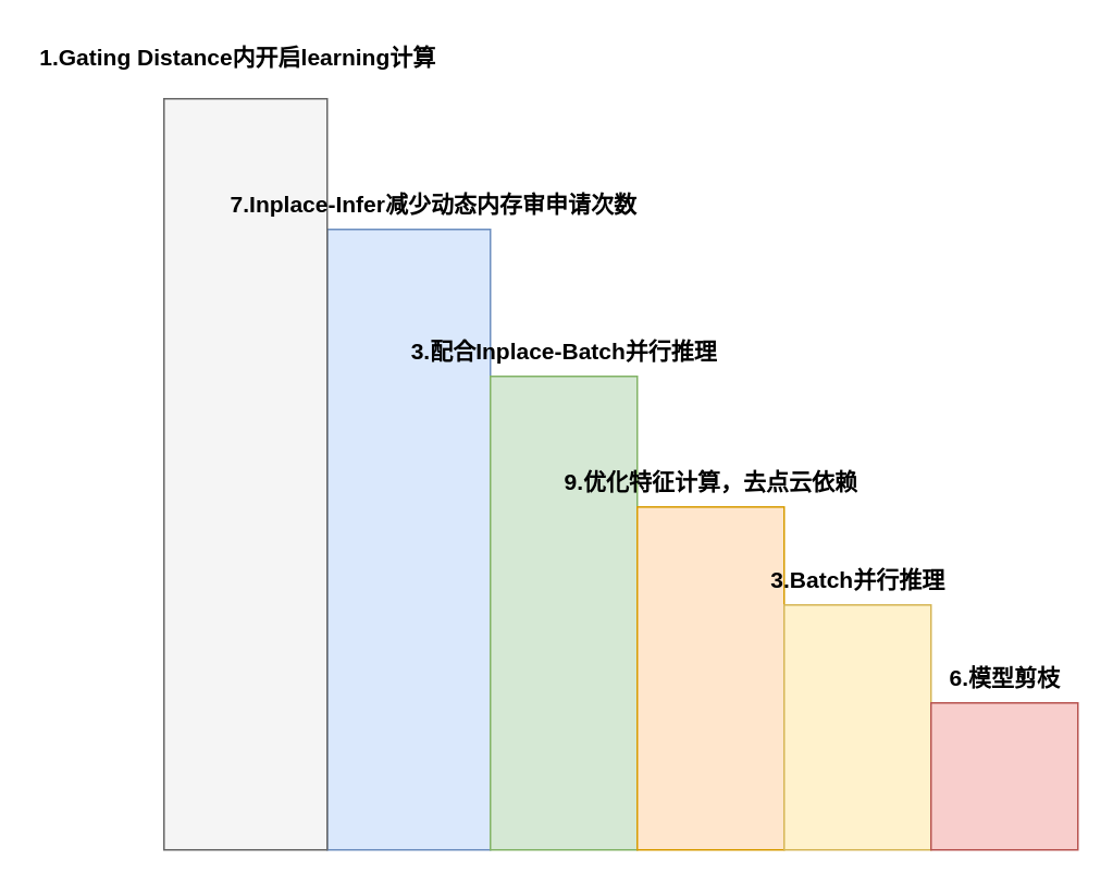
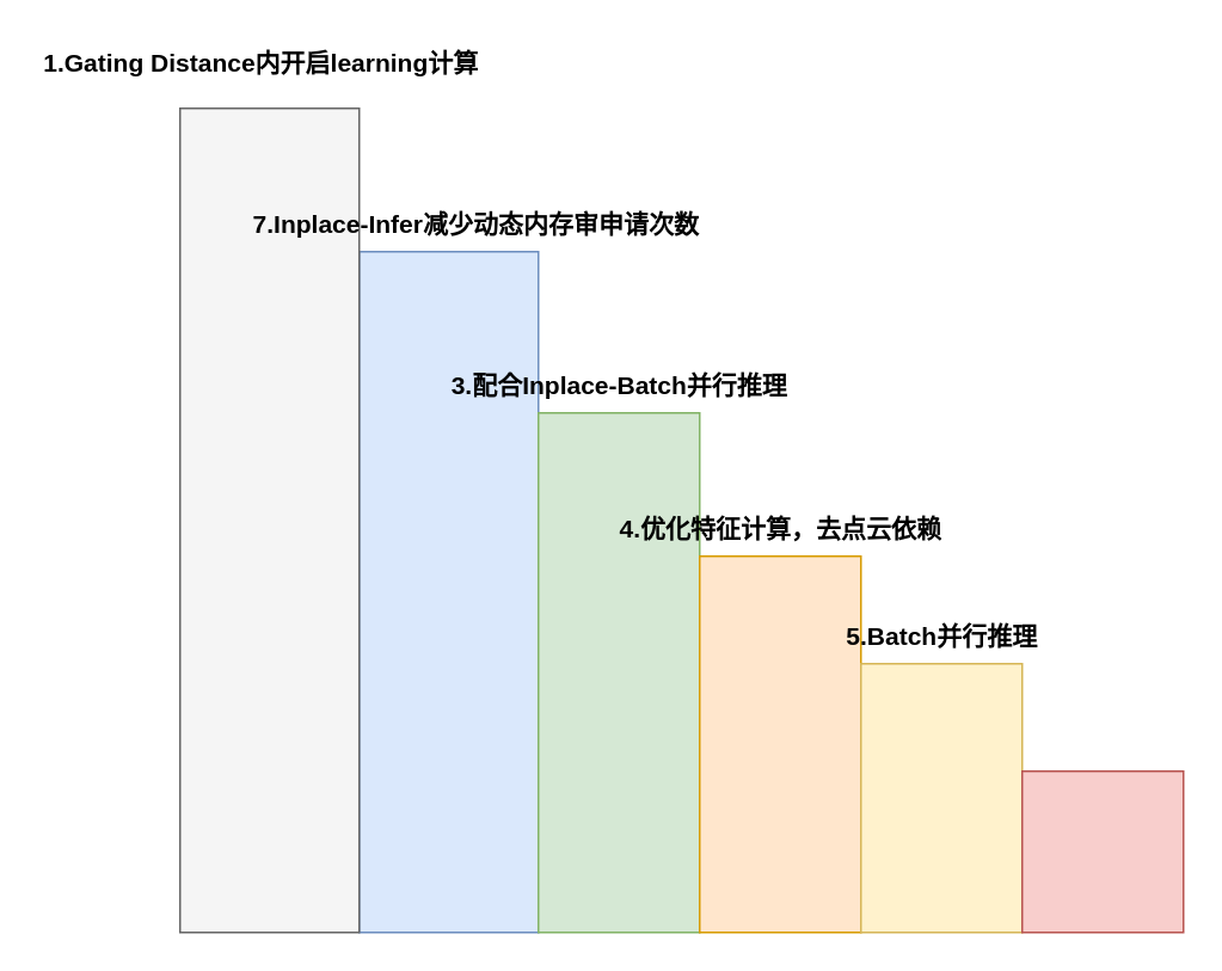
- <mxCell id="11" value="9.优化特征计算，去点云依赖" style="text;html=1;align=center;verticalAlign=middle;resizable=0;points=[];autosize=1;strokeColor=none;fillColor=none;fontStyle=1;fontSize=14;" vertex="1" parent="1"><mxGeometry x="335" y="280" width="200" height="30" as="geometry" /></mxCell>
+ <mxCell id="11" value="4.优化特征计算，去点云依赖" style="text;html=1;align=center;verticalAlign=middle;resizable=0;points=[];autosize=1;strokeColor=none;fillColor=none;fontStyle=1;fontSize=14;" vertex="1" parent="1"><mxGeometry x="335" y="280" width="200" height="30" as="geometry" /></mxCell>
- <mxCell id="12" value="3.Batch并行推理" style="text;html=1;align=center;verticalAlign=middle;resizable=0;points=[];autosize=1;strokeColor=none;fillColor=none;fontSize=14;fontStyle=1" vertex="1" parent="1"><mxGeometry x="460" y="340" width="130" height="30" as="geometry" /></mxCell>
+ <mxCell id="12" value="5.Batch并行推理" style="text;html=1;align=center;verticalAlign=middle;resizable=0;points=[];autosize=1;strokeColor=none;fillColor=none;fontSize=14;fontStyle=1" vertex="1" parent="1"><mxGeometry x="460" y="340" width="130" height="30" as="geometry" /></mxCell>
- <mxCell id="13" value="6.模型剪枝" style="text;html=1;align=center;verticalAlign=middle;resizable=0;points=[];autosize=1;strokeColor=none;fillColor=none;fontSize=14;fontStyle=1" vertex="1" parent="1"><mxGeometry x="570" y="400" width="90" height="30" as="geometry" /></mxCell>
